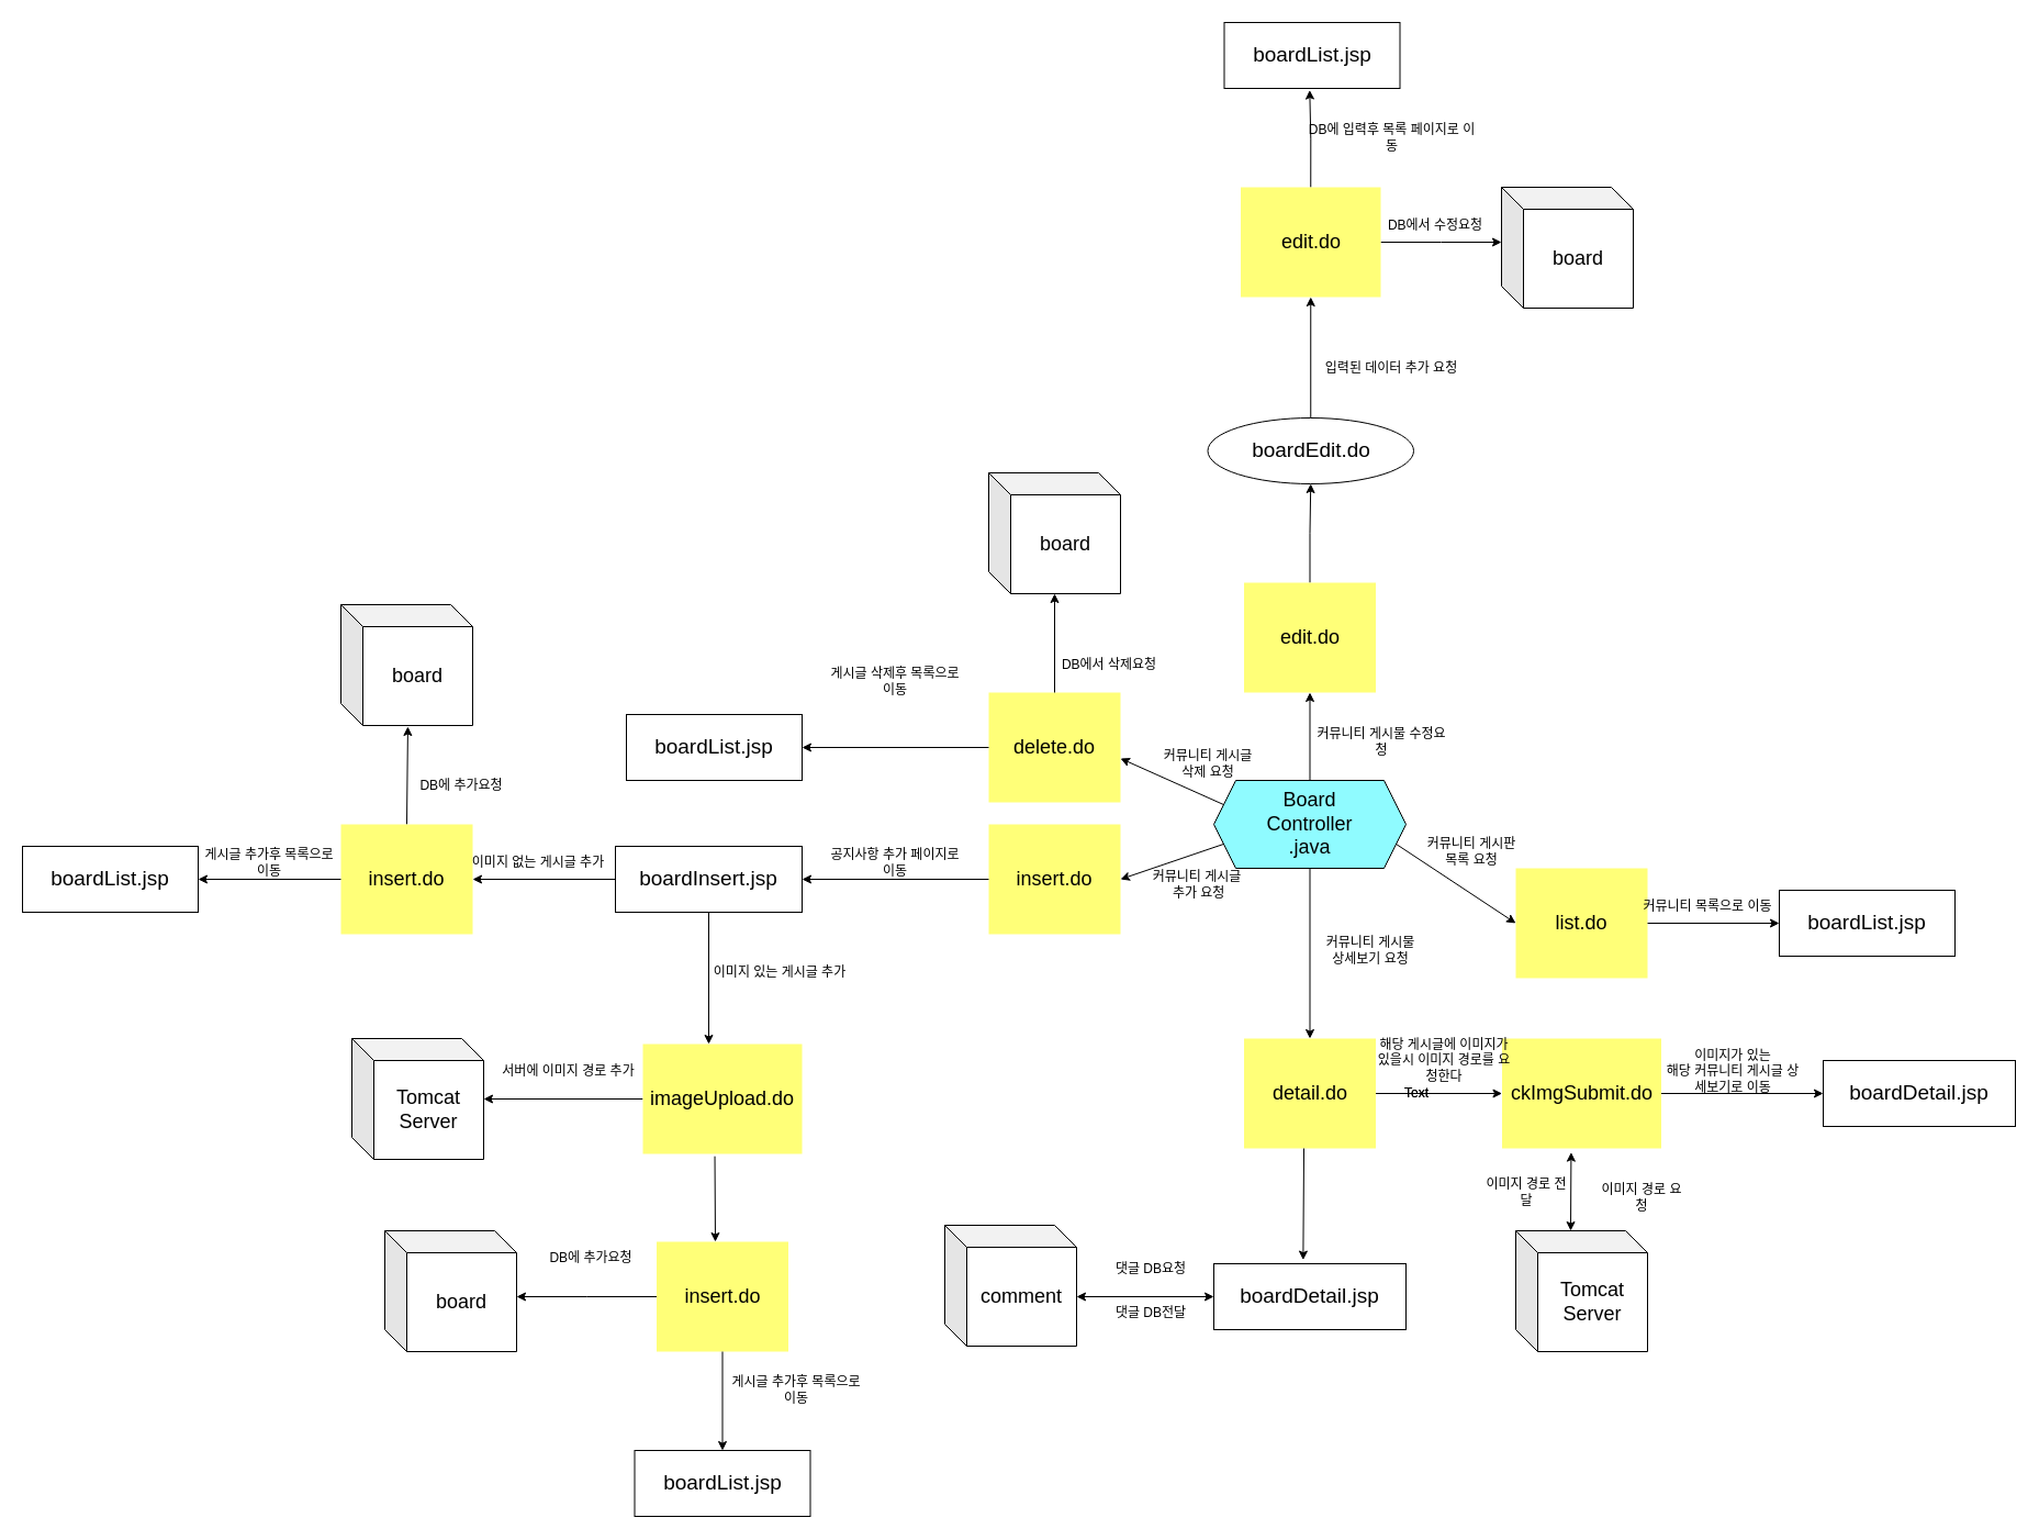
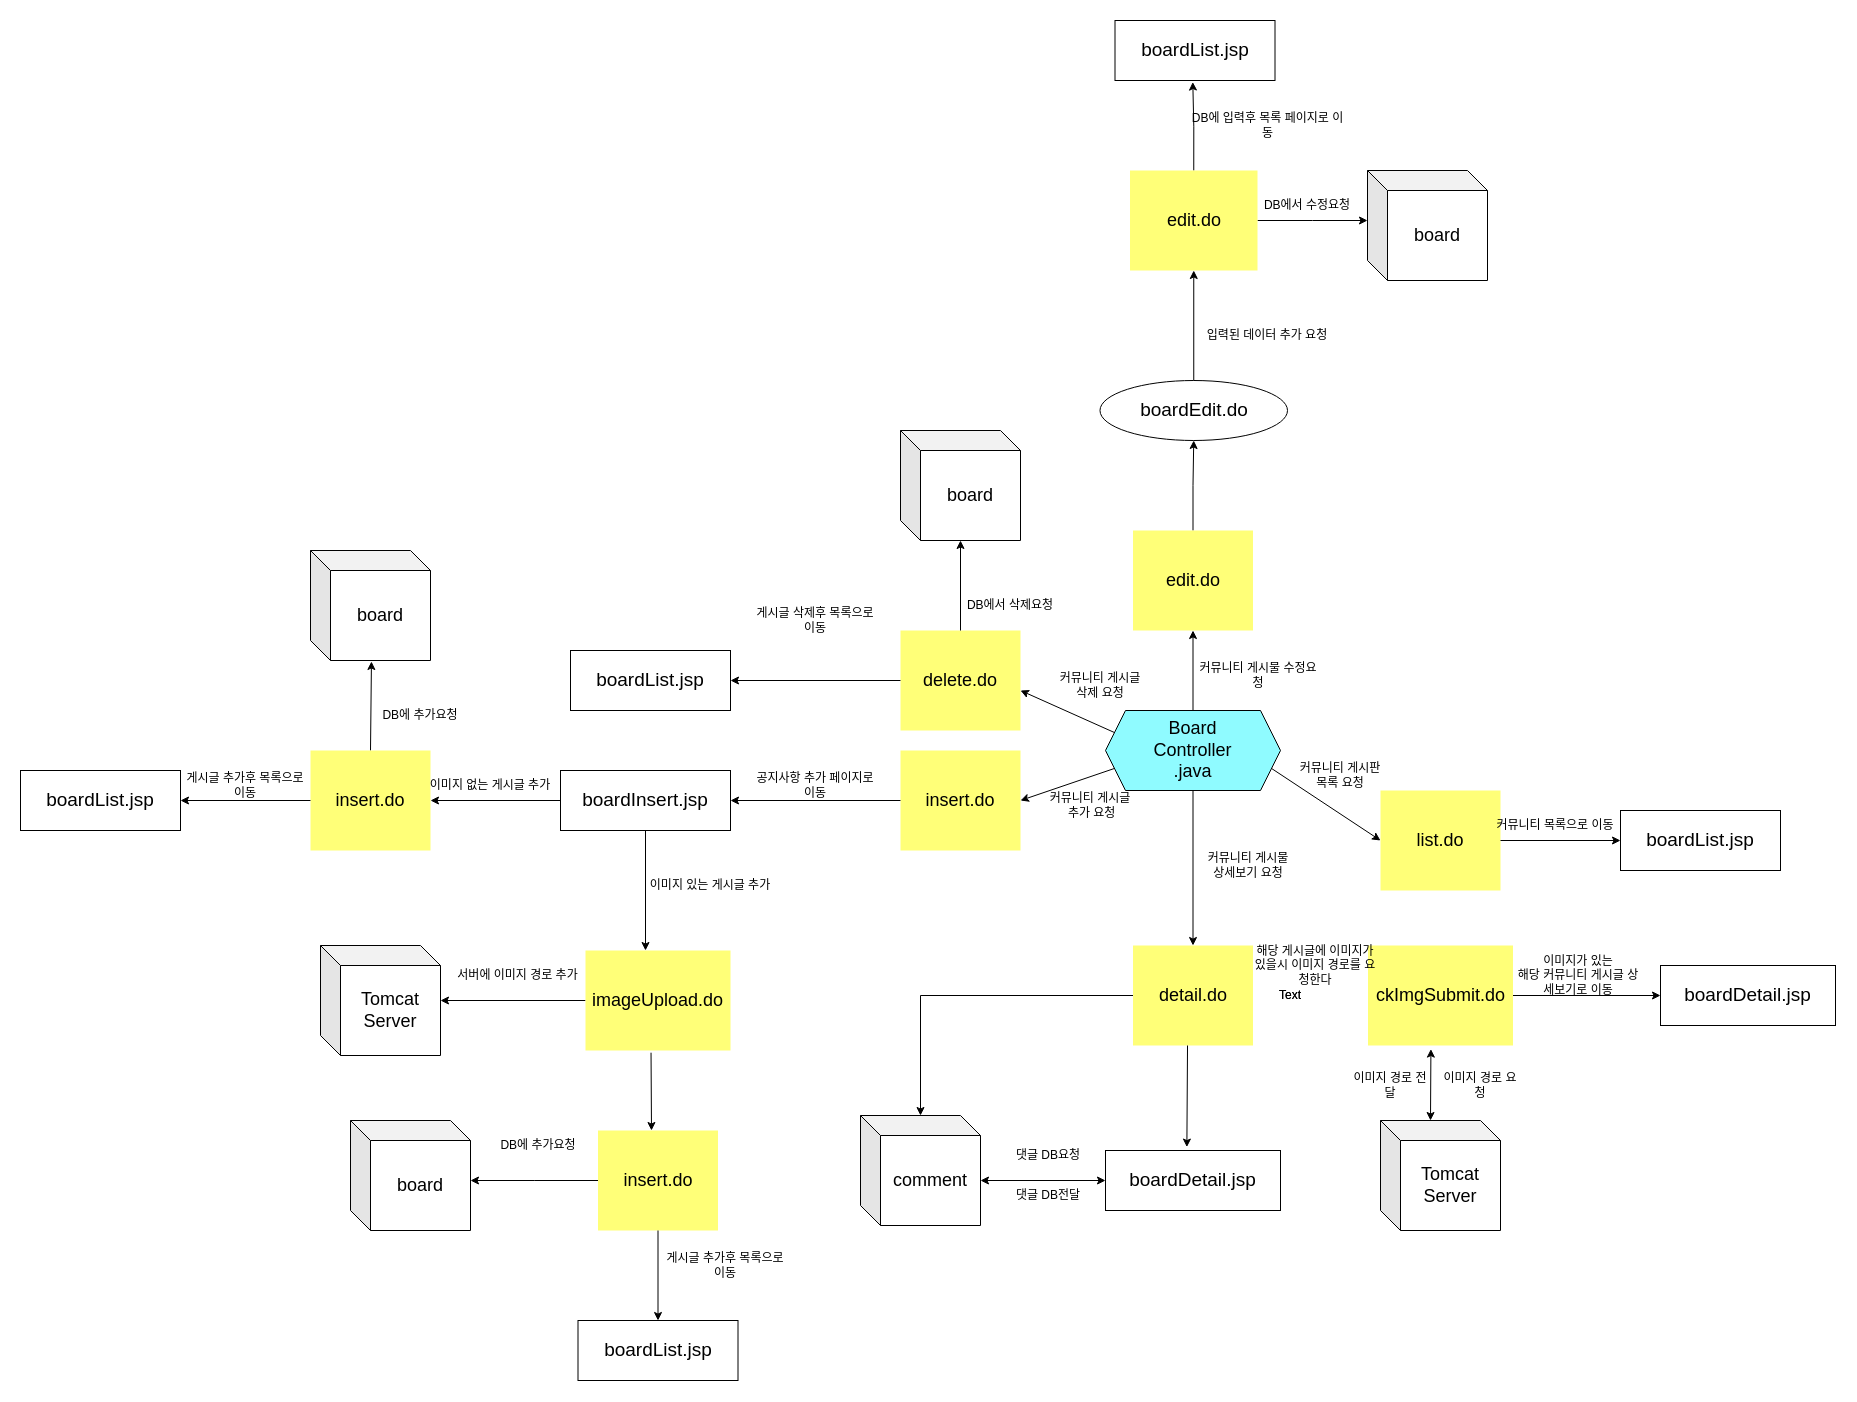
- <mxCell id="24" value="커뮤니티 게시글&lt;br&gt;삭제 요청" style="text;html=1;strokeColor=none;fillColor=none;align=center;verticalAlign=middle;whiteSpace=wrap;rounded=0;" parent="1" vertex="1"><mxGeometry x="1040" y="680" width="120" height="30" as="geometry" /></mxCell>
+ <mxCell id="24" value="커뮤니티 게시글&lt;br&gt;삭제 요청" style="text;html=1;strokeColor=none;fillColor=none;align=center;verticalAlign=middle;whiteSpace=wrap;rounded=0;" parent="1" vertex="1"><mxGeometry x="1040" y="670" width="120" height="30" as="geometry" /></mxCell>
- <mxCell id="6" style="edgeStyle=orthogonalEdgeStyle;rounded=0;orthogonalLoop=1;jettySize=auto;html=1;entryX=0;entryY=0.5;entryDx=0;entryDy=0;" parent="1" source="7" target="64" edge="1"><mxGeometry relative="1" as="geometry" /></mxCell>
+ <mxCell id="6" style="edgeStyle=orthogonalEdgeStyle;rounded=0;orthogonalLoop=1;jettySize=auto;html=1;" parent="1" source="7" target="78" edge="1"><mxGeometry relative="1" as="geometry" /></mxCell>
- <mxCell id="70" value="이미지 경로 요청" style="text;html=1;strokeColor=none;fillColor=none;align=center;verticalAlign=middle;whiteSpace=wrap;rounded=0;" parent="1" vertex="1"><mxGeometry x="1455" y="1075" width="80" height="30" as="geometry" /></mxCell>
+ <mxCell id="70" value="이미지 경로 요청" style="text;html=1;strokeColor=none;fillColor=none;align=center;verticalAlign=middle;whiteSpace=wrap;rounded=0;" parent="1" vertex="1"><mxGeometry x="1440" y="1070" width="80" height="30" as="geometry" /></mxCell>
